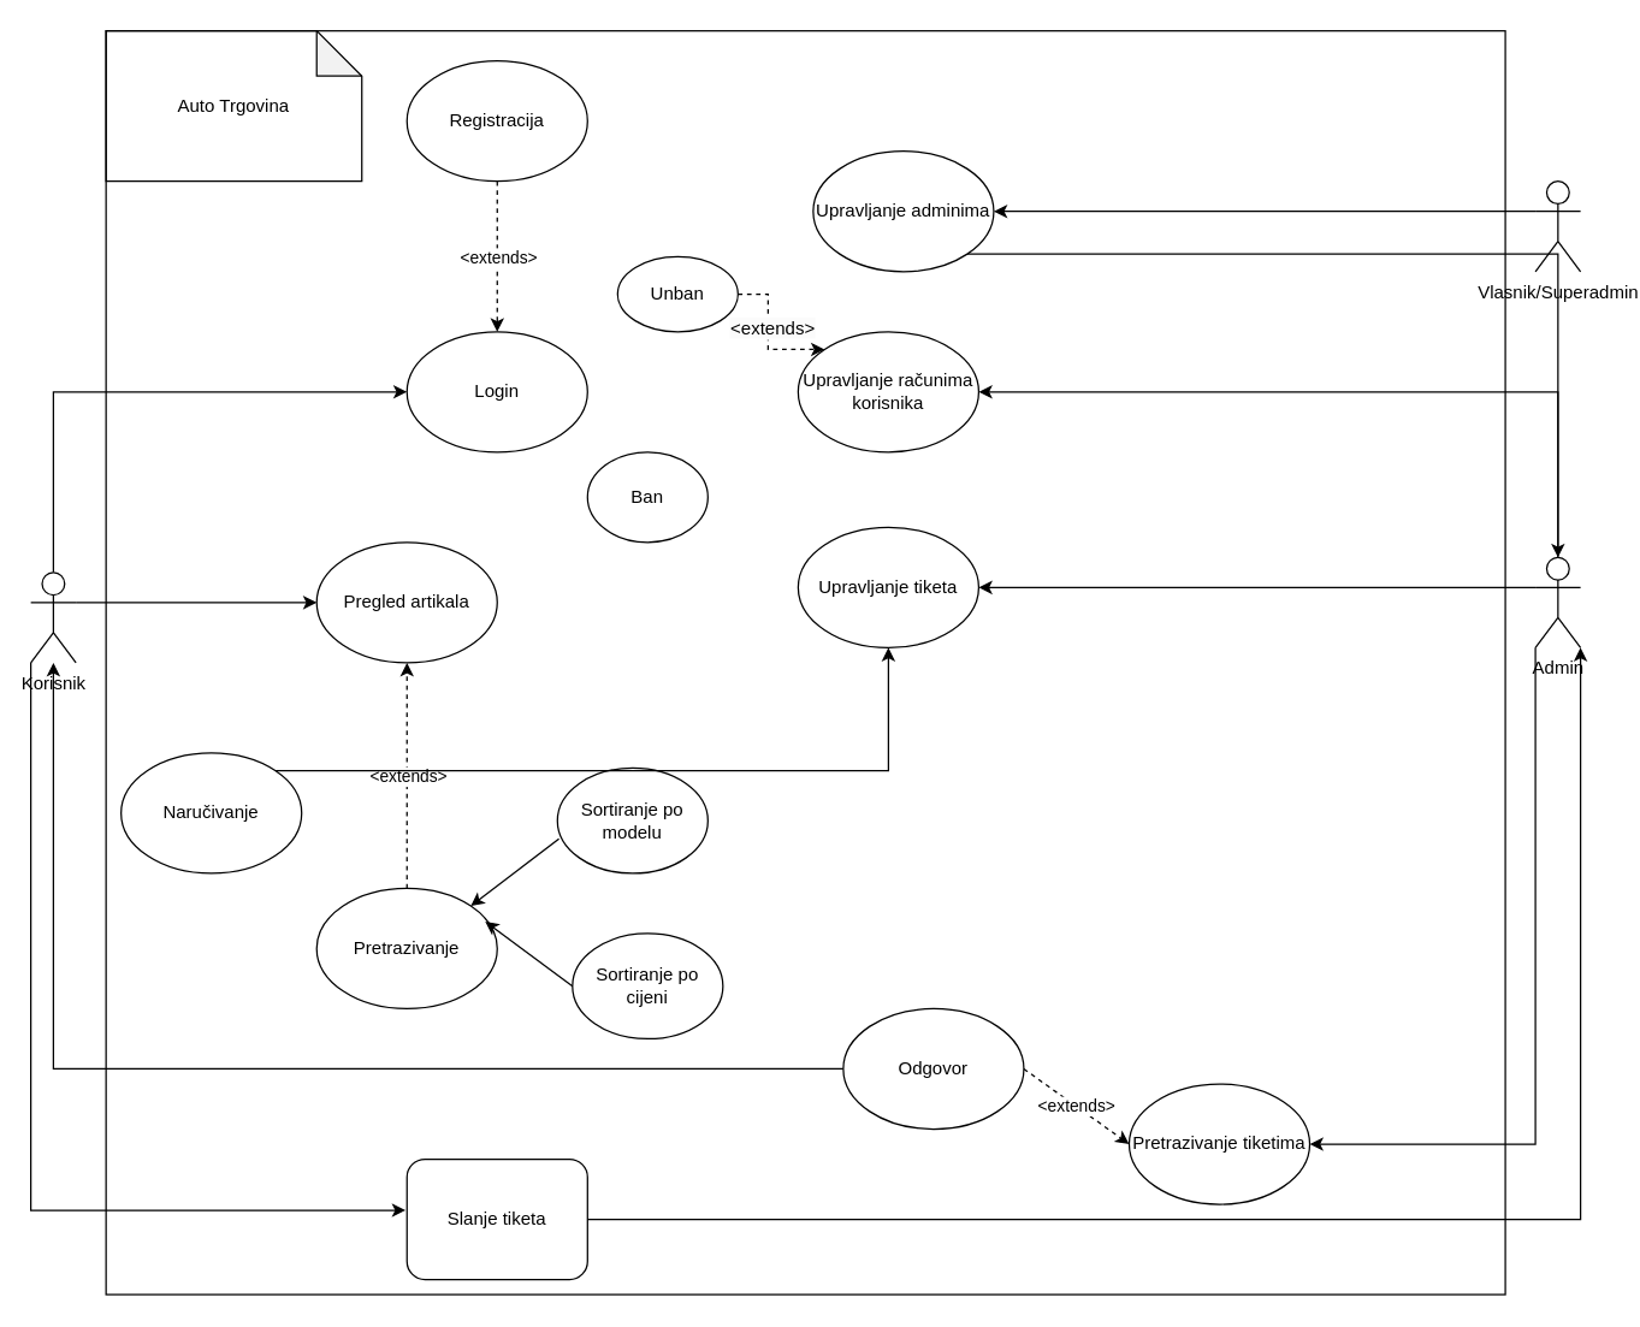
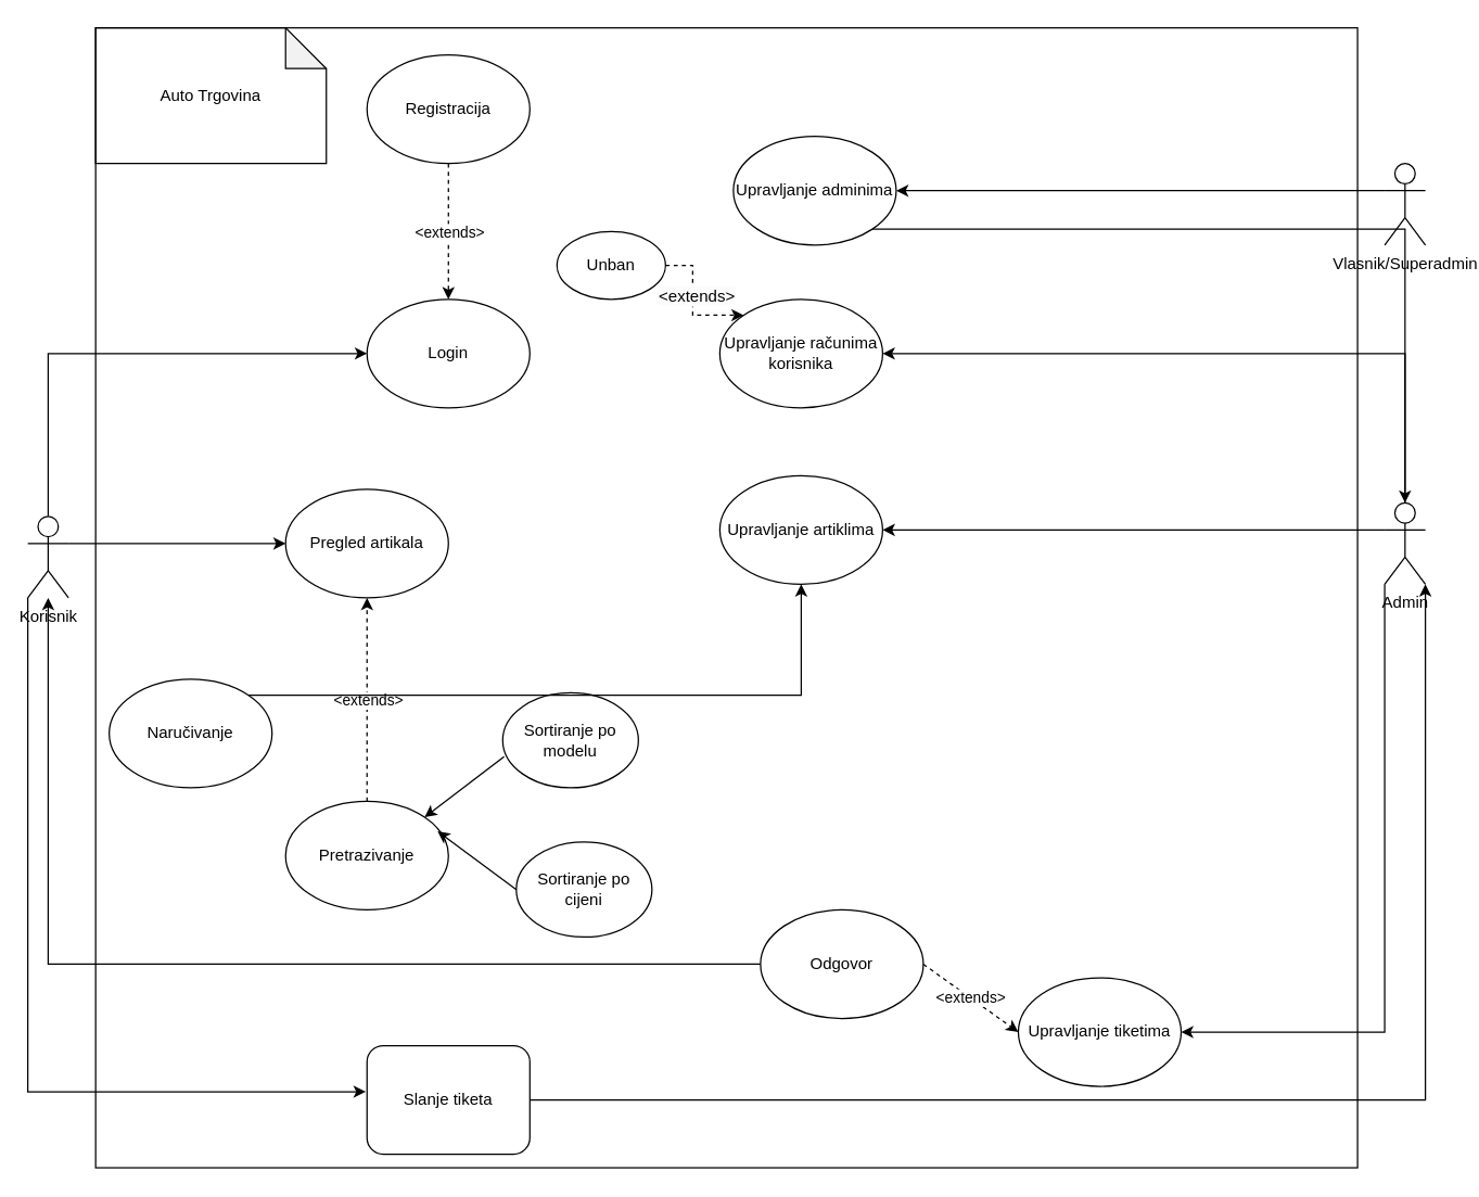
- <mxCell id="40" value="Ban" style="ellipse;whiteSpace=wrap;html=1;" parent="1" vertex="1"><mxGeometry x="390" y="300" width="80" height="60" as="geometry" /></mxCell>
- <mxCell id="14" value="Upravljanje tiketa" style="ellipse;whiteSpace=wrap;html=1;" parent="1" vertex="1"><mxGeometry x="530" y="350" width="120" height="80" as="geometry" /></mxCell>
+ <mxCell id="14" value="Upravljanje artiklima" style="ellipse;whiteSpace=wrap;html=1;" parent="1" vertex="1"><mxGeometry x="530" y="350" width="120" height="80" as="geometry" /></mxCell>
- <mxCell id="24" value="Pretrazivanje tiketima" style="ellipse;whiteSpace=wrap;html=1;" parent="1" vertex="1"><mxGeometry x="750" y="720" width="120" height="80" as="geometry" /></mxCell>
+ <mxCell id="24" value="Upravljanje tiketima" style="ellipse;whiteSpace=wrap;html=1;" parent="1" vertex="1"><mxGeometry x="750" y="720" width="120" height="80" as="geometry" /></mxCell>
